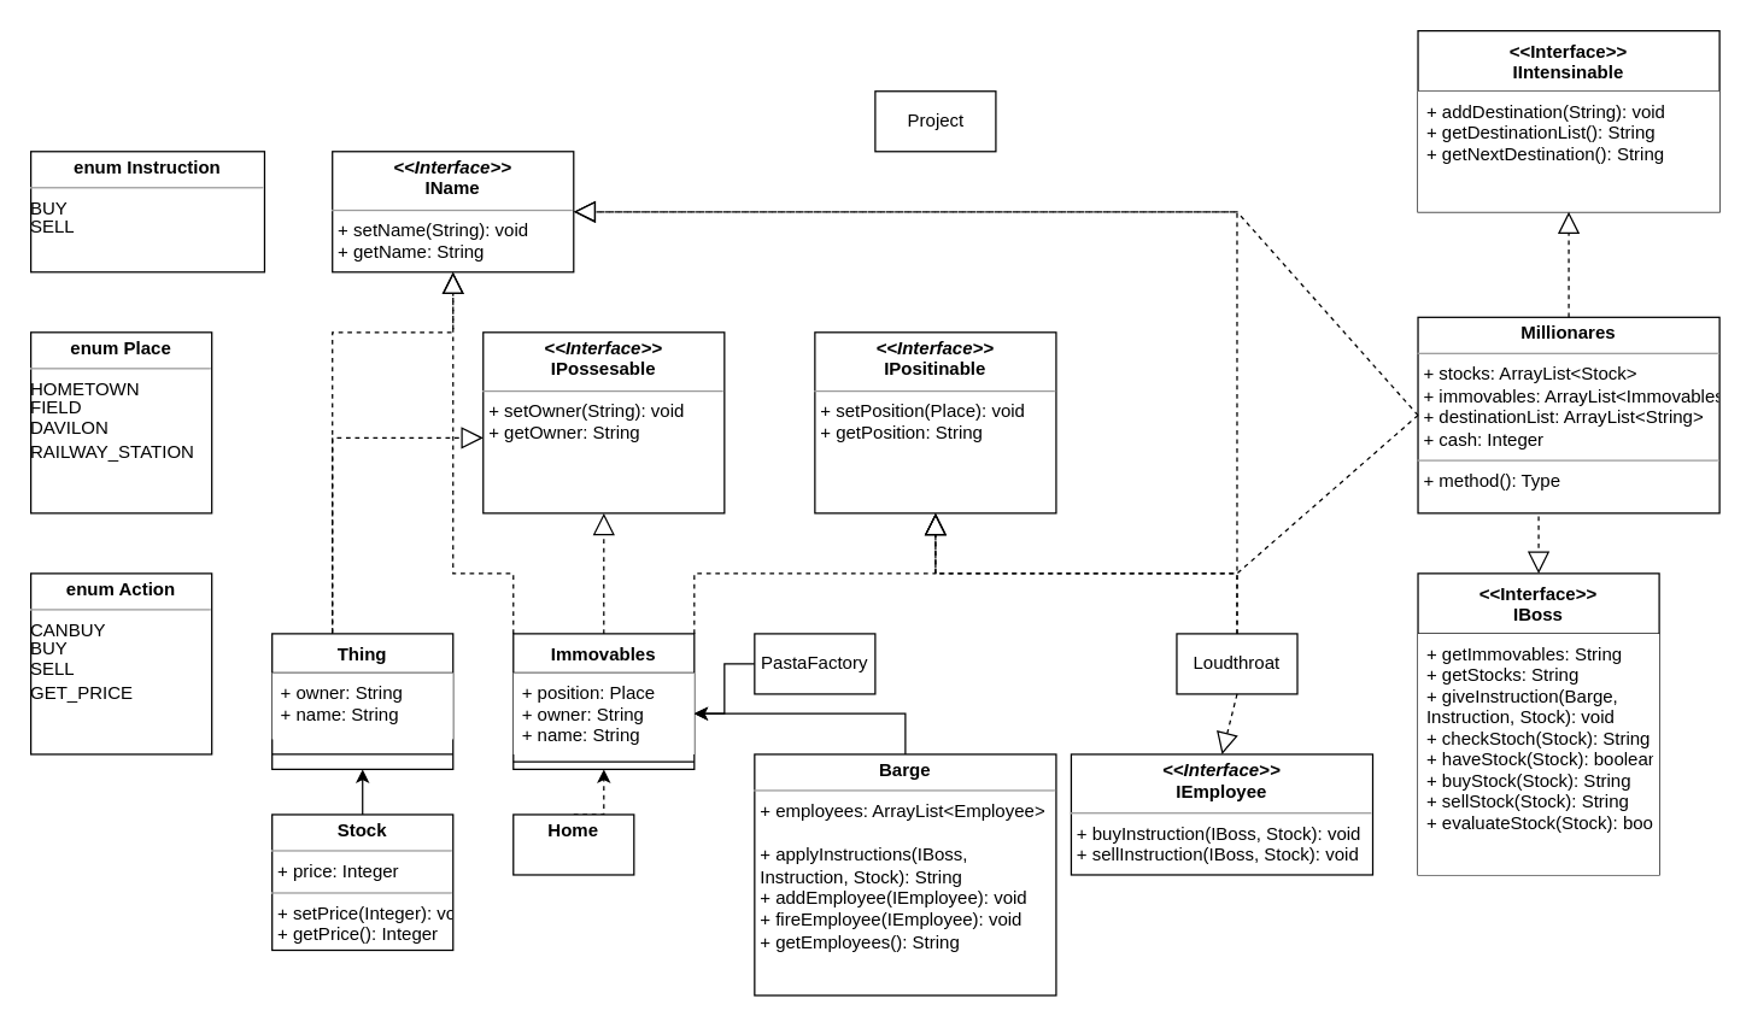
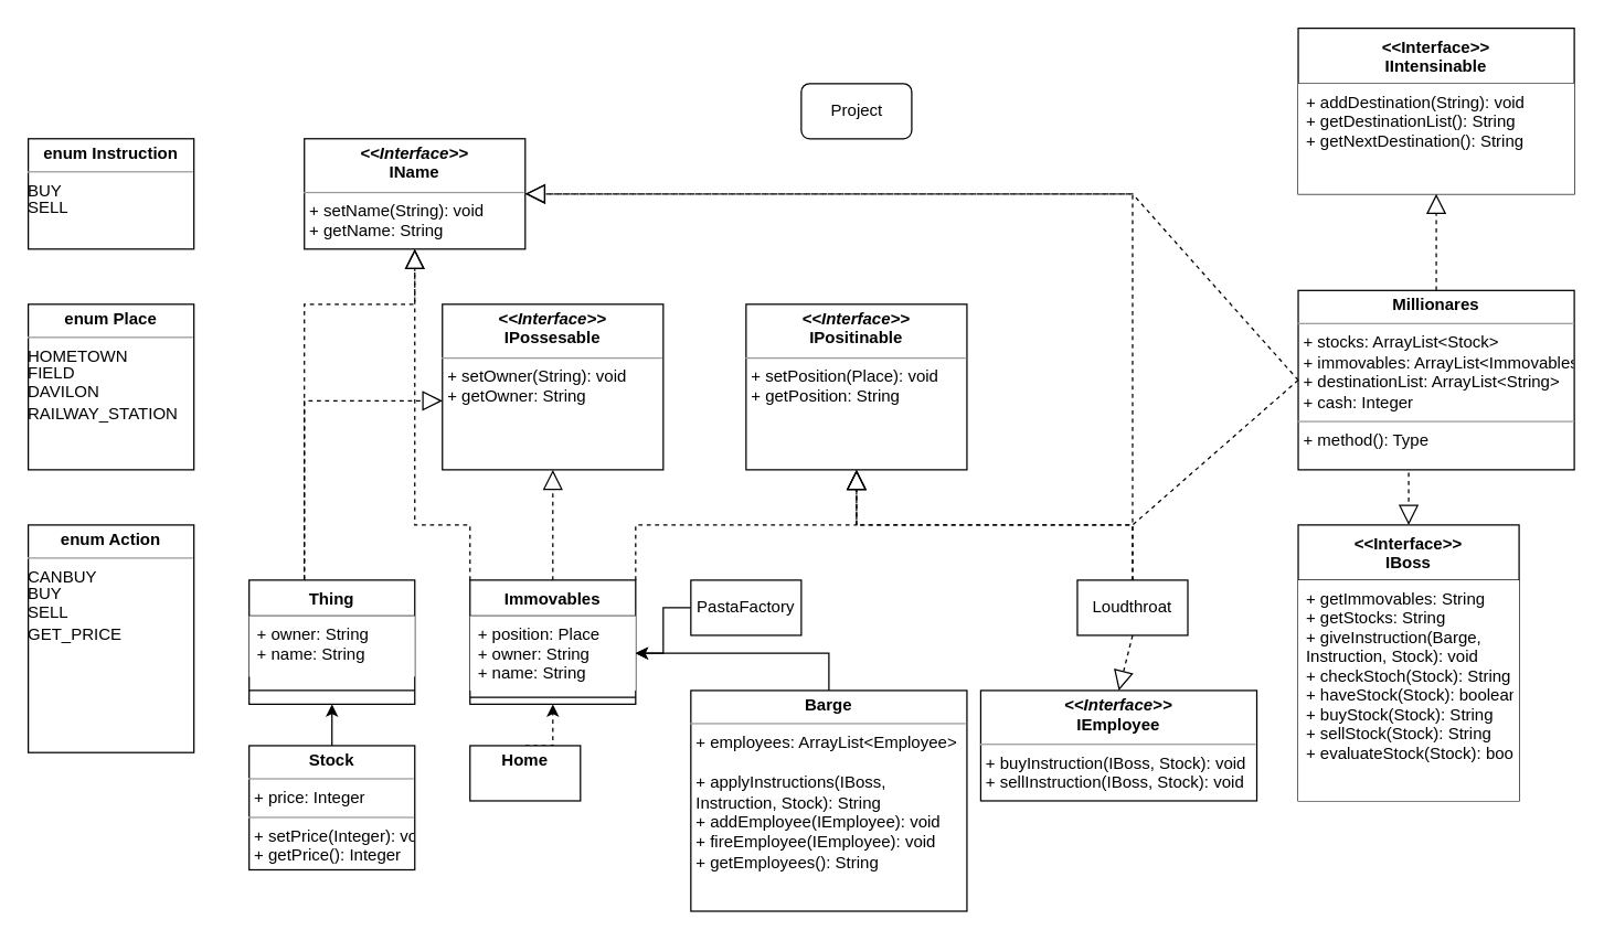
- <mxCell id="27" value="Project" style="html=1;" vertex="1" parent="1"><mxGeometry x="580" y="60" width="80" height="40" as="geometry" /></mxCell>
+ <mxCell id="27" value="Project" style="html=1;rounded=1;" vertex="1" parent="1"><mxGeometry x="580" y="60" width="80" height="40" as="geometry" /></mxCell>
- <mxCell id="14" value="&lt;p style=&quot;margin:0px;margin-top:4px;text-align:center;&quot;&gt;&lt;b&gt;enum Instruction&lt;/b&gt;&lt;/p&gt;&lt;hr size=&quot;1&quot;&gt;&lt;div style=&quot;height:2px;&quot;&gt;BUY&lt;/div&gt;&lt;div style=&quot;height:2px;&quot;&gt;&lt;br&gt;&lt;/div&gt;&lt;div style=&quot;height:2px;&quot;&gt;&lt;br&gt;&lt;/div&gt;&lt;div style=&quot;height:2px;&quot;&gt;&lt;br&gt;&lt;/div&gt;&lt;div style=&quot;height:2px;&quot;&gt;&lt;br&gt;&lt;/div&gt;&lt;div style=&quot;height:2px;&quot;&gt;&lt;br&gt;&lt;/div&gt;&lt;div style=&quot;height:2px;&quot;&gt;SELL&lt;/div&gt;&lt;div style=&quot;height:2px;&quot;&gt;&lt;br&gt;&lt;/div&gt;&lt;div style=&quot;height:2px;&quot;&gt;&lt;br&gt;&lt;/div&gt;&lt;div style=&quot;height:2px;&quot;&gt;&lt;br&gt;&lt;/div&gt;&lt;div style=&quot;height:2px;&quot;&gt;&lt;br&gt;&lt;/div&gt;&lt;div style=&quot;height:2px;&quot;&gt;&lt;br&gt;&lt;/div&gt;" style="verticalAlign=top;align=left;overflow=fill;fontSize=12;fontFamily=Helvetica;html=1;" parent="1" vertex="1"><mxGeometry x="20" y="100" width="155" height="80" as="geometry" /></mxCell>
+ <mxCell id="14" value="&lt;p style=&quot;margin:0px;margin-top:4px;text-align:center;&quot;&gt;&lt;b&gt;enum Instruction&lt;/b&gt;&lt;/p&gt;&lt;hr size=&quot;1&quot;&gt;&lt;div style=&quot;height:2px;&quot;&gt;BUY&lt;/div&gt;&lt;div style=&quot;height:2px;&quot;&gt;&lt;br&gt;&lt;/div&gt;&lt;div style=&quot;height:2px;&quot;&gt;&lt;br&gt;&lt;/div&gt;&lt;div style=&quot;height:2px;&quot;&gt;&lt;br&gt;&lt;/div&gt;&lt;div style=&quot;height:2px;&quot;&gt;&lt;br&gt;&lt;/div&gt;&lt;div style=&quot;height:2px;&quot;&gt;&lt;br&gt;&lt;/div&gt;&lt;div style=&quot;height:2px;&quot;&gt;SELL&lt;/div&gt;&lt;div style=&quot;height:2px;&quot;&gt;&lt;br&gt;&lt;/div&gt;&lt;div style=&quot;height:2px;&quot;&gt;&lt;br&gt;&lt;/div&gt;&lt;div style=&quot;height:2px;&quot;&gt;&lt;br&gt;&lt;/div&gt;&lt;div style=&quot;height:2px;&quot;&gt;&lt;br&gt;&lt;/div&gt;&lt;div style=&quot;height:2px;&quot;&gt;&lt;br&gt;&lt;/div&gt;" style="verticalAlign=top;align=left;overflow=fill;fontSize=12;fontFamily=Helvetica;html=1;" parent="1" vertex="1"><mxGeometry x="20" y="100" width="120" height="80" as="geometry" /></mxCell>
- <mxCell id="26" value="&lt;p style=&quot;margin:0px;margin-top:4px;text-align:center;&quot;&gt;&lt;b&gt;enum Action&lt;/b&gt;&lt;/p&gt;&lt;hr size=&quot;1&quot;&gt;&lt;div style=&quot;height:2px;&quot;&gt;CANBUY&lt;/div&gt;&lt;div style=&quot;height:2px;&quot;&gt;&lt;br&gt;&lt;/div&gt;&lt;div style=&quot;height:2px;&quot;&gt;&lt;br&gt;&lt;/div&gt;&lt;div style=&quot;height:2px;&quot;&gt;&lt;br&gt;&lt;/div&gt;&lt;div style=&quot;height:2px;&quot;&gt;&lt;br&gt;&lt;/div&gt;&lt;div style=&quot;height:2px;&quot;&gt;&lt;br&gt;&lt;/div&gt;&lt;div style=&quot;height:2px;&quot;&gt;BUY&lt;/div&gt;&lt;div style=&quot;height:2px;&quot;&gt;&lt;br&gt;&lt;/div&gt;&lt;div style=&quot;height:2px;&quot;&gt;&lt;br&gt;&lt;/div&gt;&lt;div style=&quot;height:2px;&quot;&gt;&lt;br&gt;&lt;/div&gt;&lt;div style=&quot;height:2px;&quot;&gt;&lt;br&gt;&lt;/div&gt;&lt;div style=&quot;height:2px;&quot;&gt;&lt;br&gt;&lt;/div&gt;&lt;div style=&quot;height:2px;&quot;&gt;&lt;br&gt;&lt;/div&gt;&lt;div style=&quot;height:2px;&quot;&gt;SELL&lt;/div&gt;&lt;div style=&quot;height:2px;&quot;&gt;&lt;br&gt;&lt;/div&gt;&lt;div style=&quot;height:2px;&quot;&gt;&lt;br&gt;&lt;/div&gt;&lt;div style=&quot;height:2px;&quot;&gt;&lt;br&gt;&lt;/div&gt;&lt;div style=&quot;height:2px;&quot;&gt;&lt;br&gt;&lt;/div&gt;&lt;div style=&quot;height:2px;&quot;&gt;&lt;br&gt;&lt;/div&gt;&lt;div style=&quot;height:2px;&quot;&gt;&lt;br&gt;&lt;/div&gt;&lt;div style=&quot;height:2px;&quot;&gt;&lt;br&gt;&lt;/div&gt;&lt;div style=&quot;height:2px;&quot;&gt;GET_PRICE&lt;/div&gt;" style="verticalAlign=top;align=left;overflow=fill;fontSize=12;fontFamily=Helvetica;html=1;" vertex="1" parent="1"><mxGeometry x="20" y="380" width="120" height="120" as="geometry" /></mxCell>
+ <mxCell id="26" value="&lt;p style=&quot;margin:0px;margin-top:4px;text-align:center;&quot;&gt;&lt;b&gt;enum Action&lt;/b&gt;&lt;/p&gt;&lt;hr size=&quot;1&quot;&gt;&lt;div style=&quot;height:2px;&quot;&gt;CANBUY&lt;/div&gt;&lt;div style=&quot;height:2px;&quot;&gt;&lt;br&gt;&lt;/div&gt;&lt;div style=&quot;height:2px;&quot;&gt;&lt;br&gt;&lt;/div&gt;&lt;div style=&quot;height:2px;&quot;&gt;&lt;br&gt;&lt;/div&gt;&lt;div style=&quot;height:2px;&quot;&gt;&lt;br&gt;&lt;/div&gt;&lt;div style=&quot;height:2px;&quot;&gt;&lt;br&gt;&lt;/div&gt;&lt;div style=&quot;height:2px;&quot;&gt;BUY&lt;/div&gt;&lt;div style=&quot;height:2px;&quot;&gt;&lt;br&gt;&lt;/div&gt;&lt;div style=&quot;height:2px;&quot;&gt;&lt;br&gt;&lt;/div&gt;&lt;div style=&quot;height:2px;&quot;&gt;&lt;br&gt;&lt;/div&gt;&lt;div style=&quot;height:2px;&quot;&gt;&lt;br&gt;&lt;/div&gt;&lt;div style=&quot;height:2px;&quot;&gt;&lt;br&gt;&lt;/div&gt;&lt;div style=&quot;height:2px;&quot;&gt;&lt;br&gt;&lt;/div&gt;&lt;div style=&quot;height:2px;&quot;&gt;SELL&lt;/div&gt;&lt;div style=&quot;height:2px;&quot;&gt;&lt;br&gt;&lt;/div&gt;&lt;div style=&quot;height:2px;&quot;&gt;&lt;br&gt;&lt;/div&gt;&lt;div style=&quot;height:2px;&quot;&gt;&lt;br&gt;&lt;/div&gt;&lt;div style=&quot;height:2px;&quot;&gt;&lt;br&gt;&lt;/div&gt;&lt;div style=&quot;height:2px;&quot;&gt;&lt;br&gt;&lt;/div&gt;&lt;div style=&quot;height:2px;&quot;&gt;&lt;br&gt;&lt;/div&gt;&lt;div style=&quot;height:2px;&quot;&gt;&lt;br&gt;&lt;/div&gt;&lt;div style=&quot;height:2px;&quot;&gt;GET_PRICE&lt;/div&gt;" style="verticalAlign=top;align=left;overflow=fill;fontSize=12;fontFamily=Helvetica;html=1;" vertex="1" parent="1"><mxGeometry x="20" y="380" width="120" height="165" as="geometry" /></mxCell>
